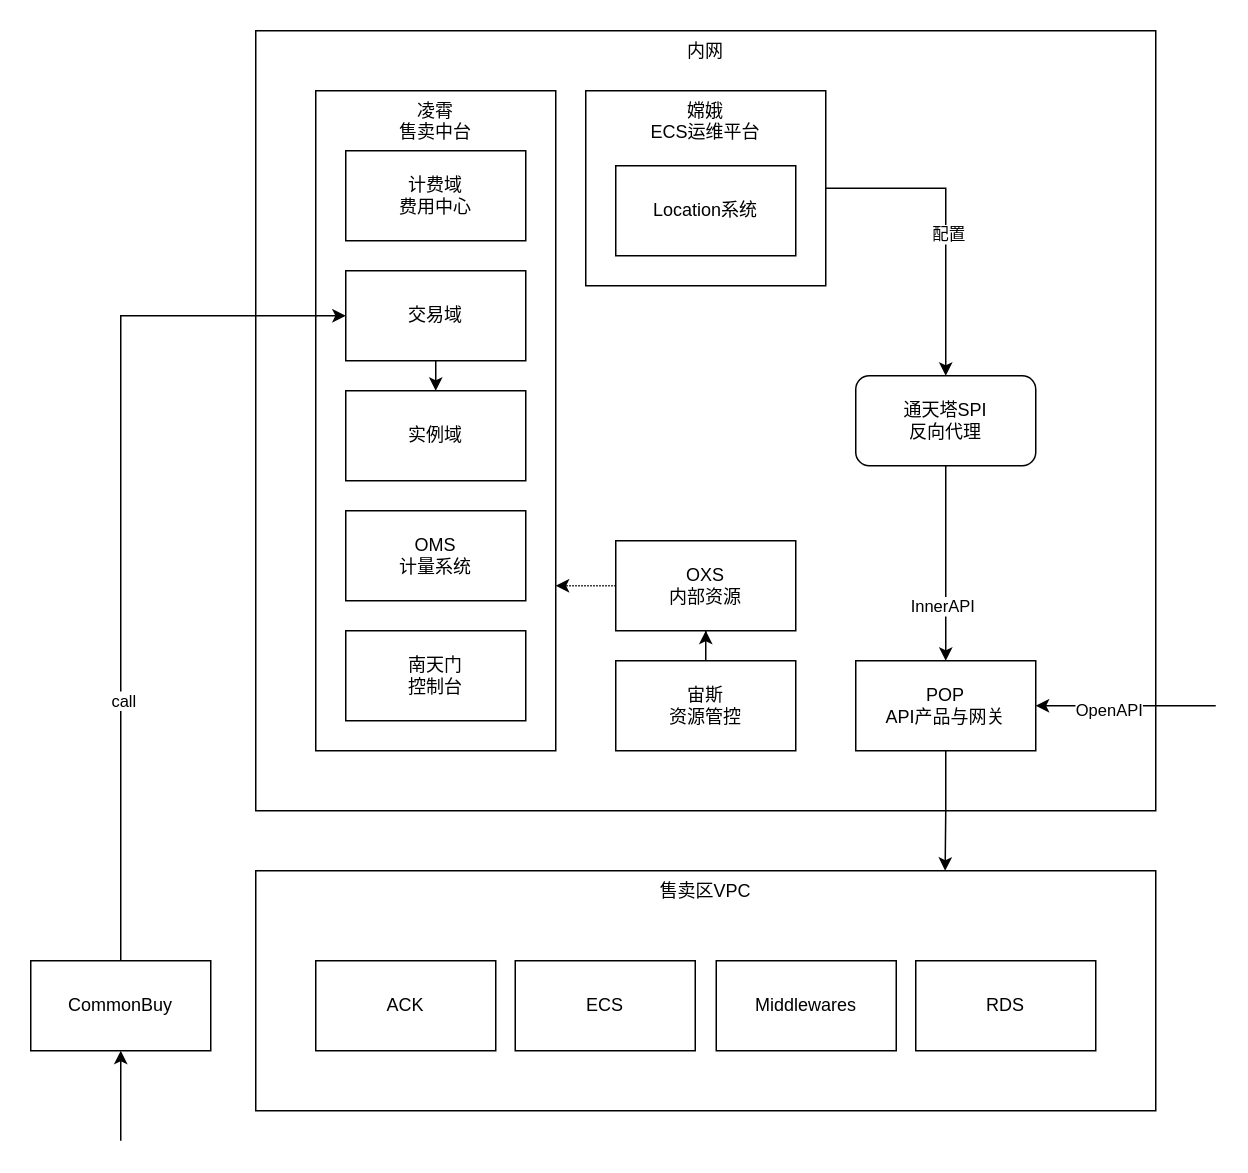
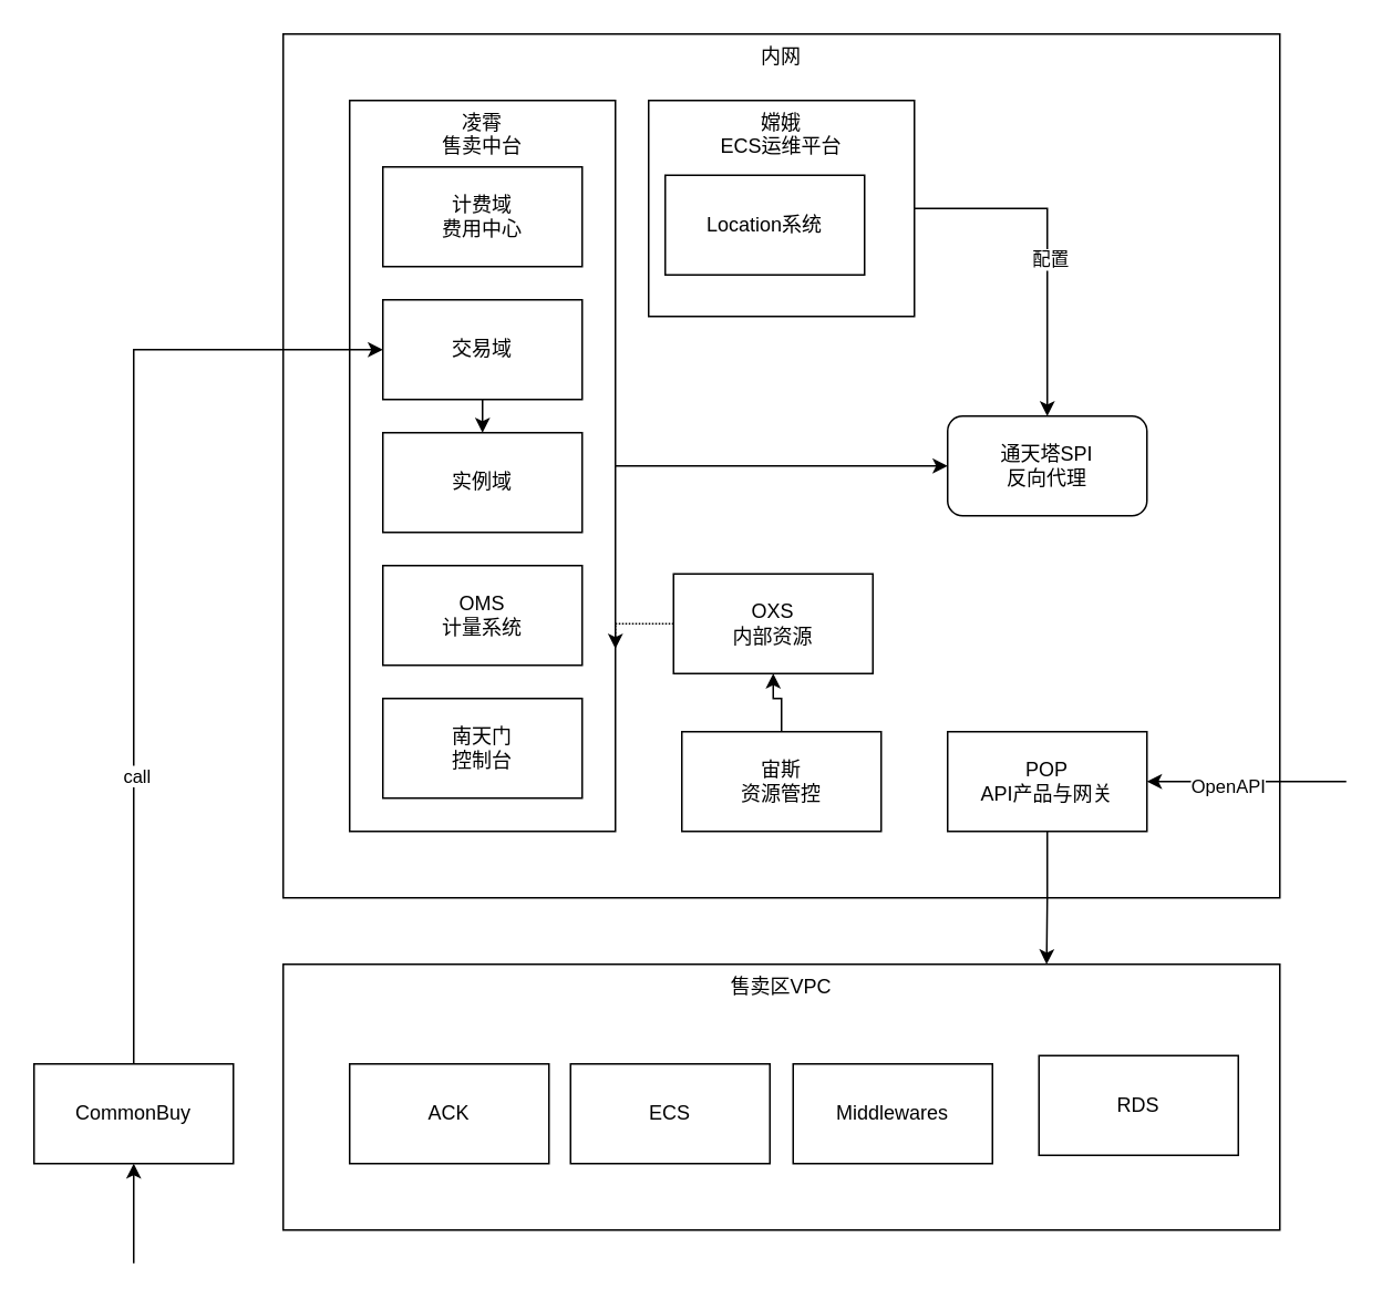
- <mxCell id="28" value="Location系统" style="rounded=0;whiteSpace=wrap;html=1;" vertex="1" parent="1"><mxGeometry x="410" y="110" width="120" height="60" as="geometry" /></mxCell>
+ <mxCell id="28" value="Location系统" style="rounded=0;whiteSpace=wrap;html=1;" vertex="1" parent="1"><mxGeometry x="400" y="105" width="120" height="60" as="geometry" /></mxCell>
+ <mxCell id="3" style="edgeStyle=orthogonalEdgeStyle;rounded=0;orthogonalLoop=1;jettySize=auto;html=1;exitX=1;exitY=0.5;exitDx=0;exitDy=0;" edge="1" parent="1" source="4" target="10"><mxGeometry relative="1" as="geometry" /></mxCell>
- <mxCell id="8" style="edgeStyle=orthogonalEdgeStyle;rounded=0;orthogonalLoop=1;jettySize=auto;html=1;exitX=0.5;exitY=1;exitDx=0;exitDy=0;entryX=0.5;entryY=0;entryDx=0;entryDy=0;" edge="1" parent="1" source="10" target="7"><mxGeometry relative="1" as="geometry" /></mxCell>
- <mxCell id="9" value="InnerAPI" style="edgeLabel;html=1;align=center;verticalAlign=middle;resizable=0;points=[];" vertex="1" connectable="0" parent="8"><mxGeometry x="0.426" y="-3" relative="1" as="geometry"><mxPoint as="offset" /></mxGeometry></mxCell>
- <mxCell id="24" value="OXS&lt;br&gt;内部资源" style="rounded=0;whiteSpace=wrap;html=1;" vertex="1" parent="1"><mxGeometry x="410" y="360" width="120" height="60" as="geometry" /></mxCell>
+ <mxCell id="24" value="OXS&lt;br&gt;内部资源" style="rounded=0;whiteSpace=wrap;html=1;" vertex="1" parent="1"><mxGeometry x="405" y="345" width="120" height="60" as="geometry" /></mxCell>
- <mxCell id="17" value="RDS" style="rounded=0;whiteSpace=wrap;html=1;" vertex="1" parent="1"><mxGeometry x="610" y="640" width="120" height="60" as="geometry" /></mxCell>
+ <mxCell id="17" value="RDS" style="rounded=0;whiteSpace=wrap;html=1;" vertex="1" parent="1"><mxGeometry x="625" y="635" width="120" height="60" as="geometry" /></mxCell>
